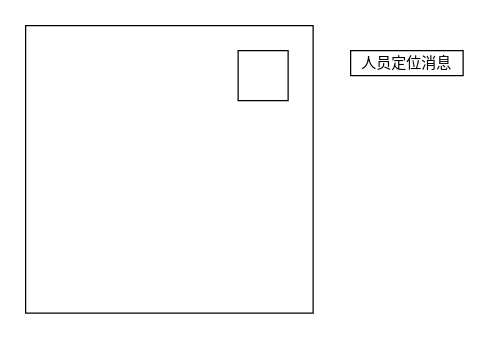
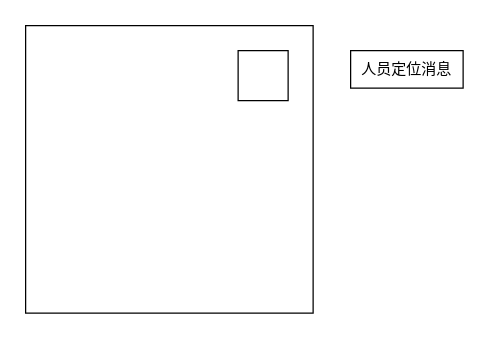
- <mxCell id="4" value="人员定位消息" style="rounded=0;whiteSpace=wrap;html=1;" vertex="1" parent="1"><mxGeometry x="280" y="40" width="90" height="20" as="geometry" /></mxCell>
+ <mxCell id="4" value="人员定位消息" style="rounded=0;whiteSpace=wrap;html=1;" vertex="1" parent="1"><mxGeometry x="280" y="40" width="90" height="30" as="geometry" /></mxCell>
